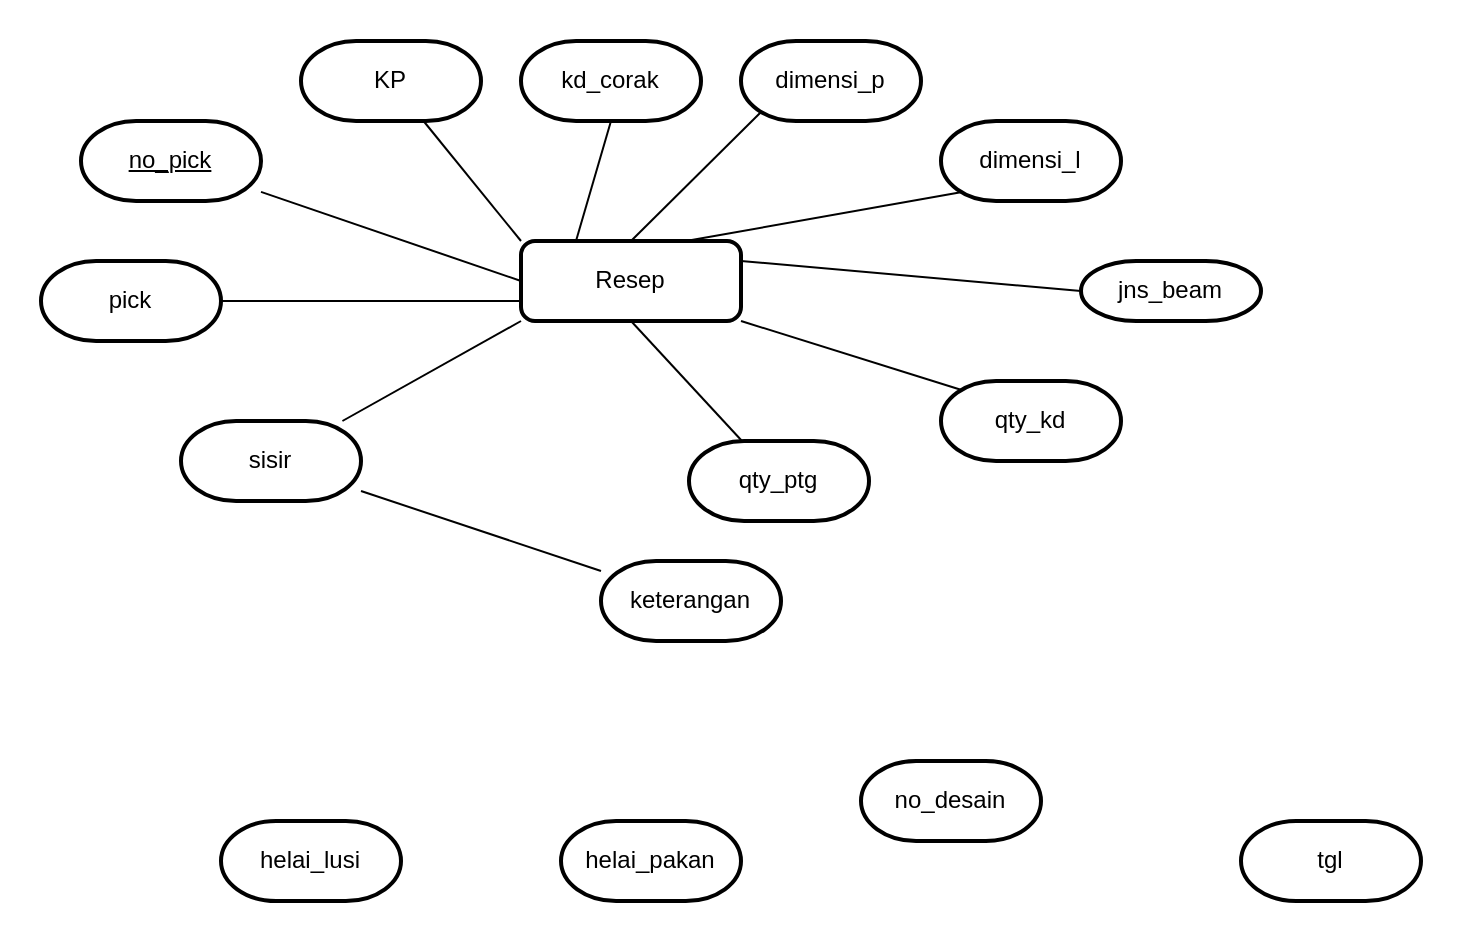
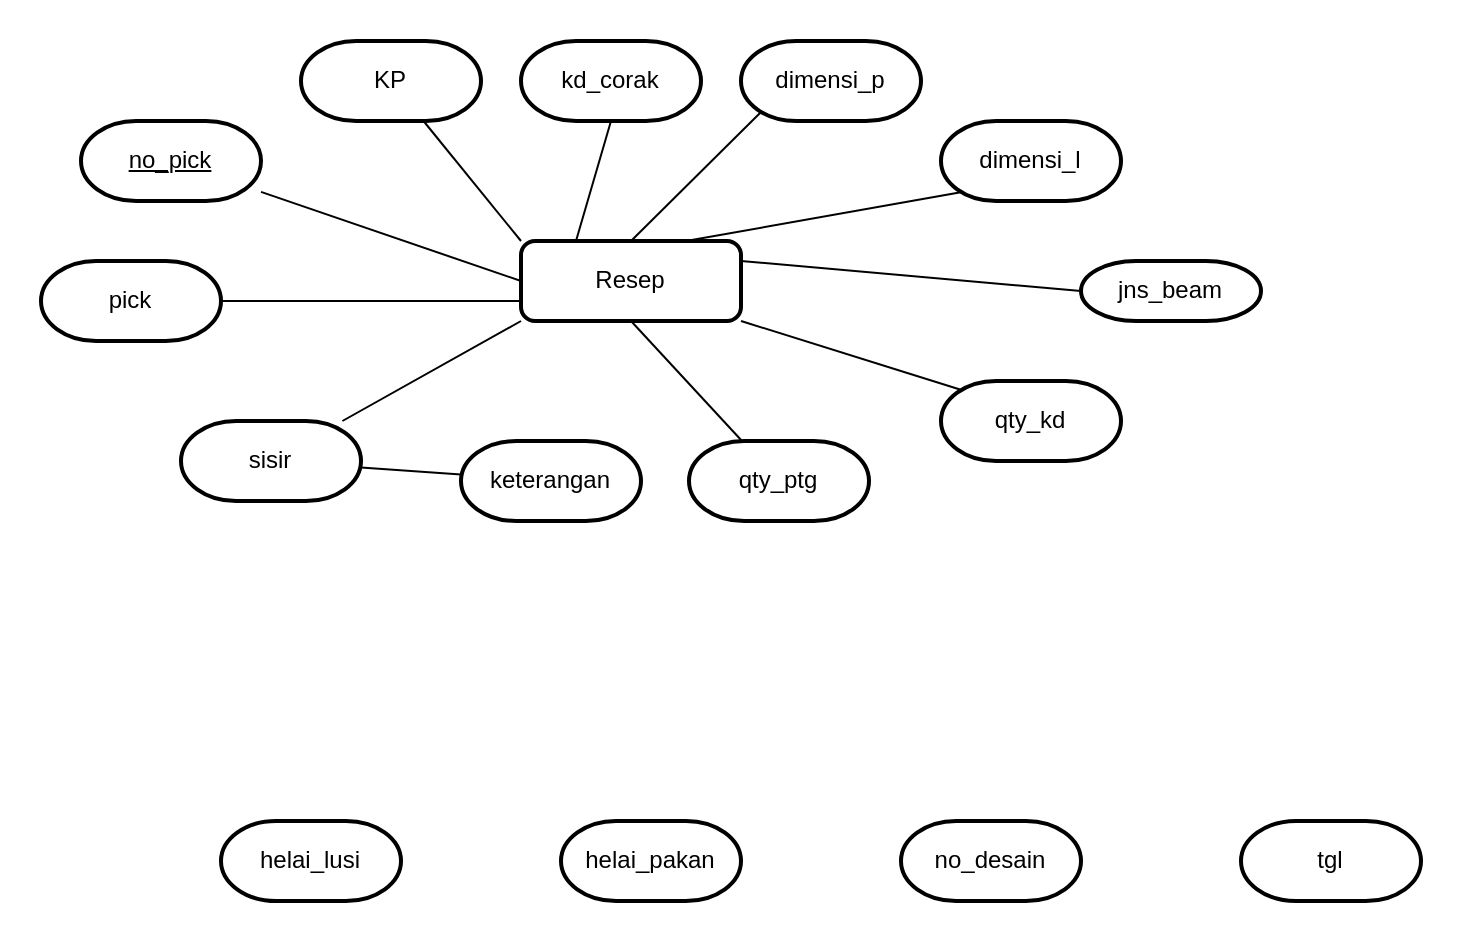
- <mxCell id="24" value="keterangan" style="strokeWidth=2;html=1;shape=mxgraph.flowchart.terminator;whiteSpace=wrap;" vertex="1" parent="1"><mxGeometry x="300" y="280" width="90" height="40" as="geometry" /></mxCell>
+ <mxCell id="24" value="keterangan" style="strokeWidth=2;html=1;shape=mxgraph.flowchart.terminator;whiteSpace=wrap;" vertex="1" parent="1"><mxGeometry x="230" y="220" width="90" height="40" as="geometry" /></mxCell>
- <mxCell id="22" value="no_desain" style="strokeWidth=2;html=1;shape=mxgraph.flowchart.terminator;whiteSpace=wrap;" vertex="1" parent="1"><mxGeometry x="430" y="380" width="90" height="40" as="geometry" /></mxCell>
+ <mxCell id="22" value="no_desain" style="strokeWidth=2;html=1;shape=mxgraph.flowchart.terminator;whiteSpace=wrap;" vertex="1" parent="1"><mxGeometry x="450" y="410" width="90" height="40" as="geometry" /></mxCell>
